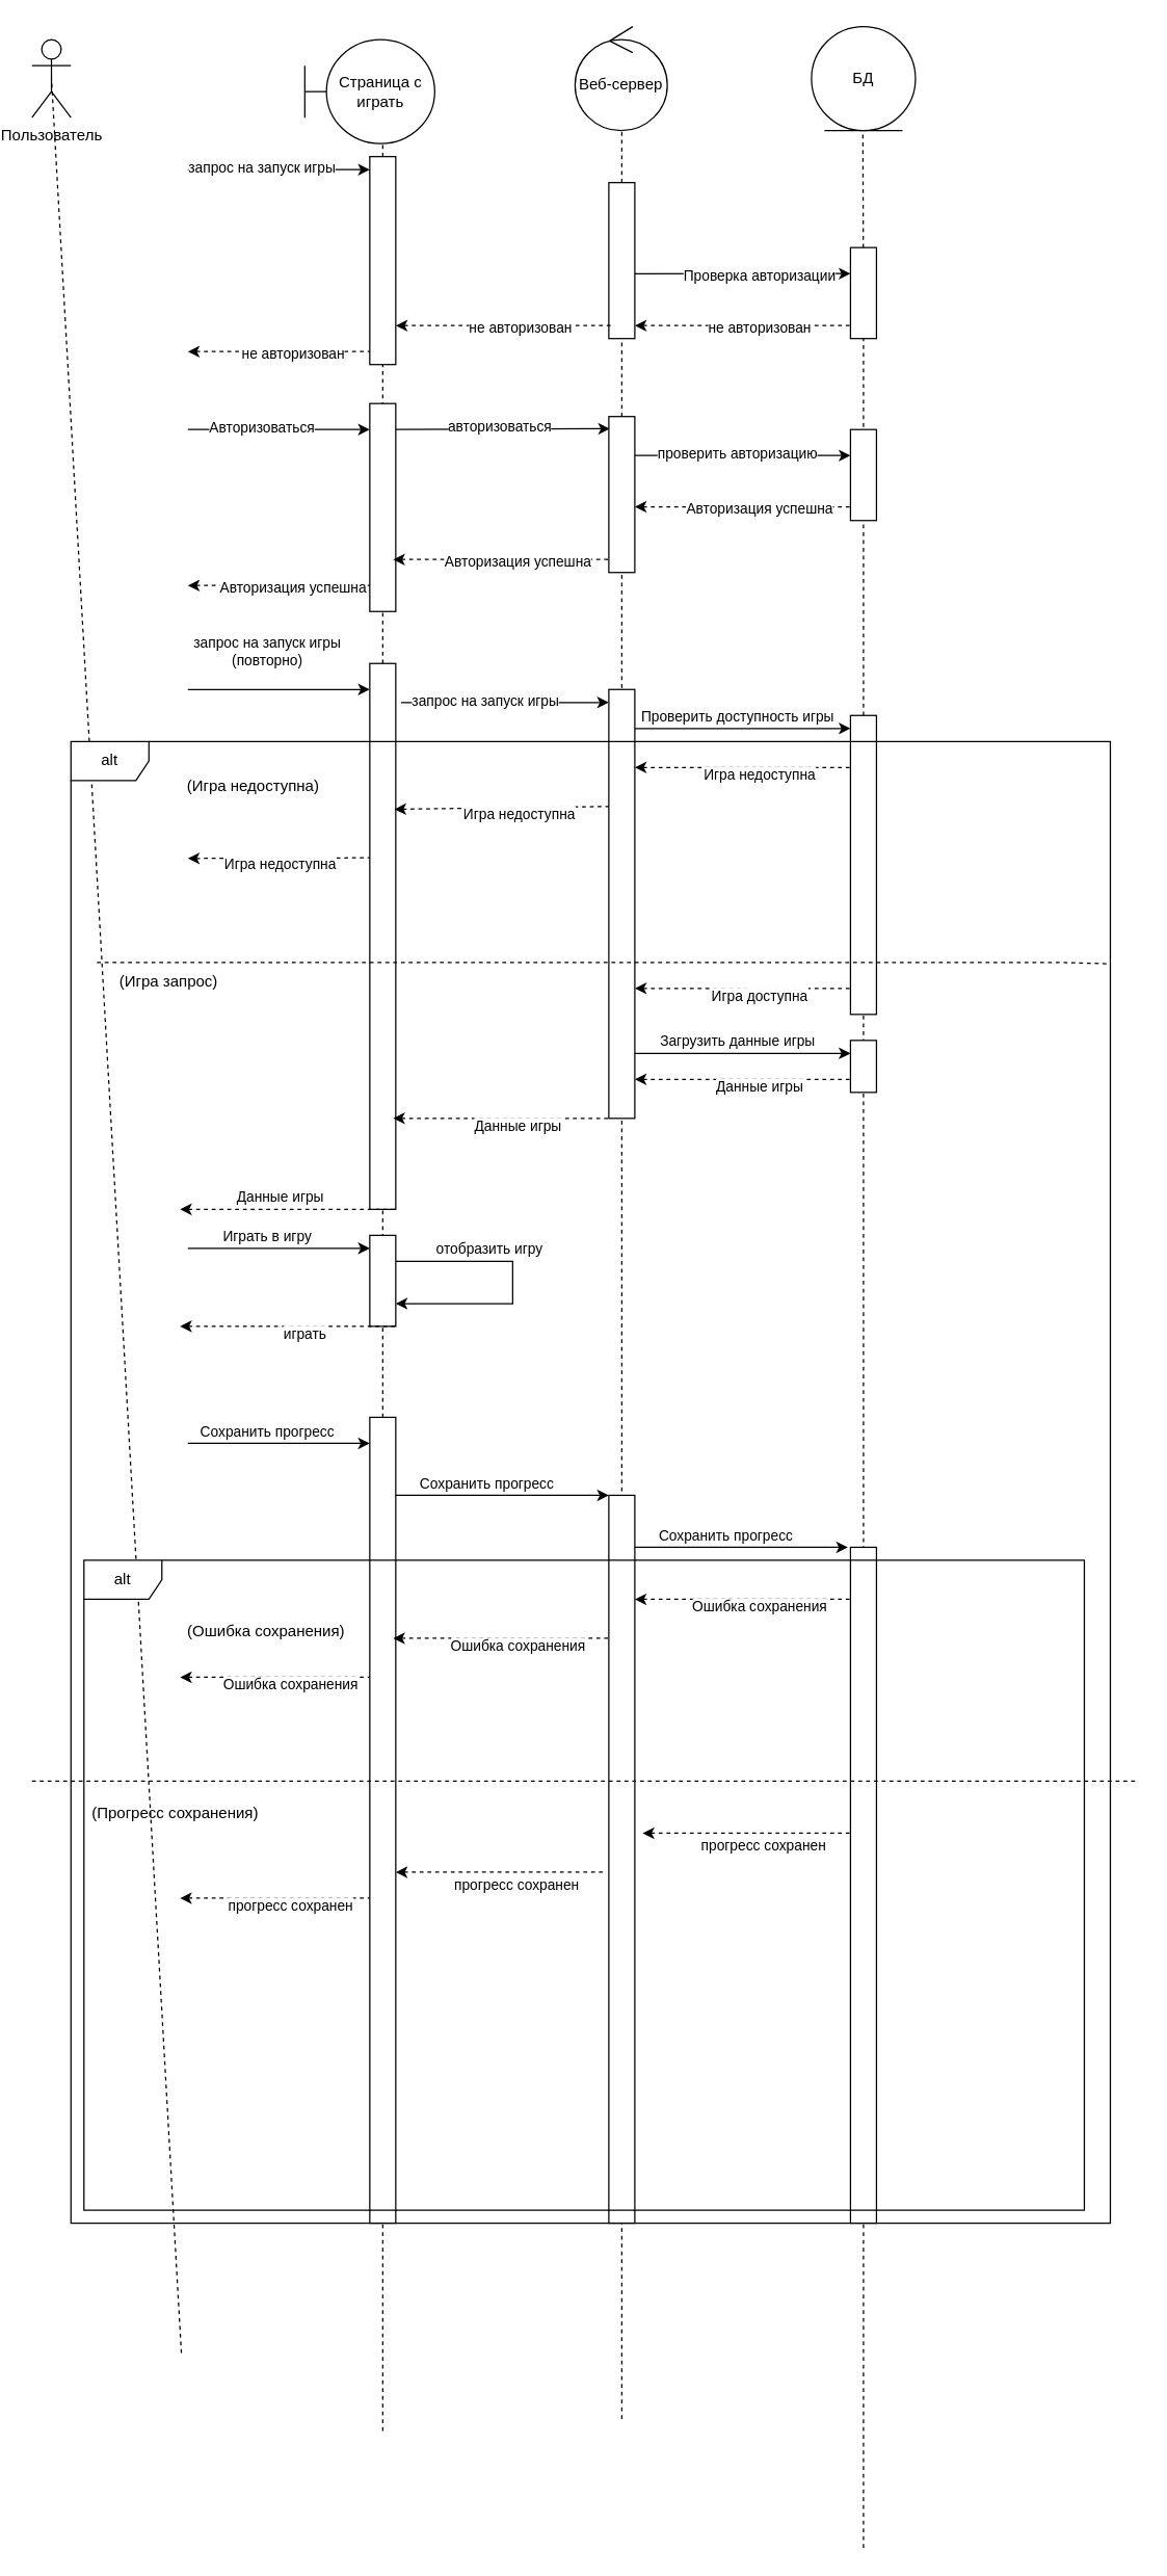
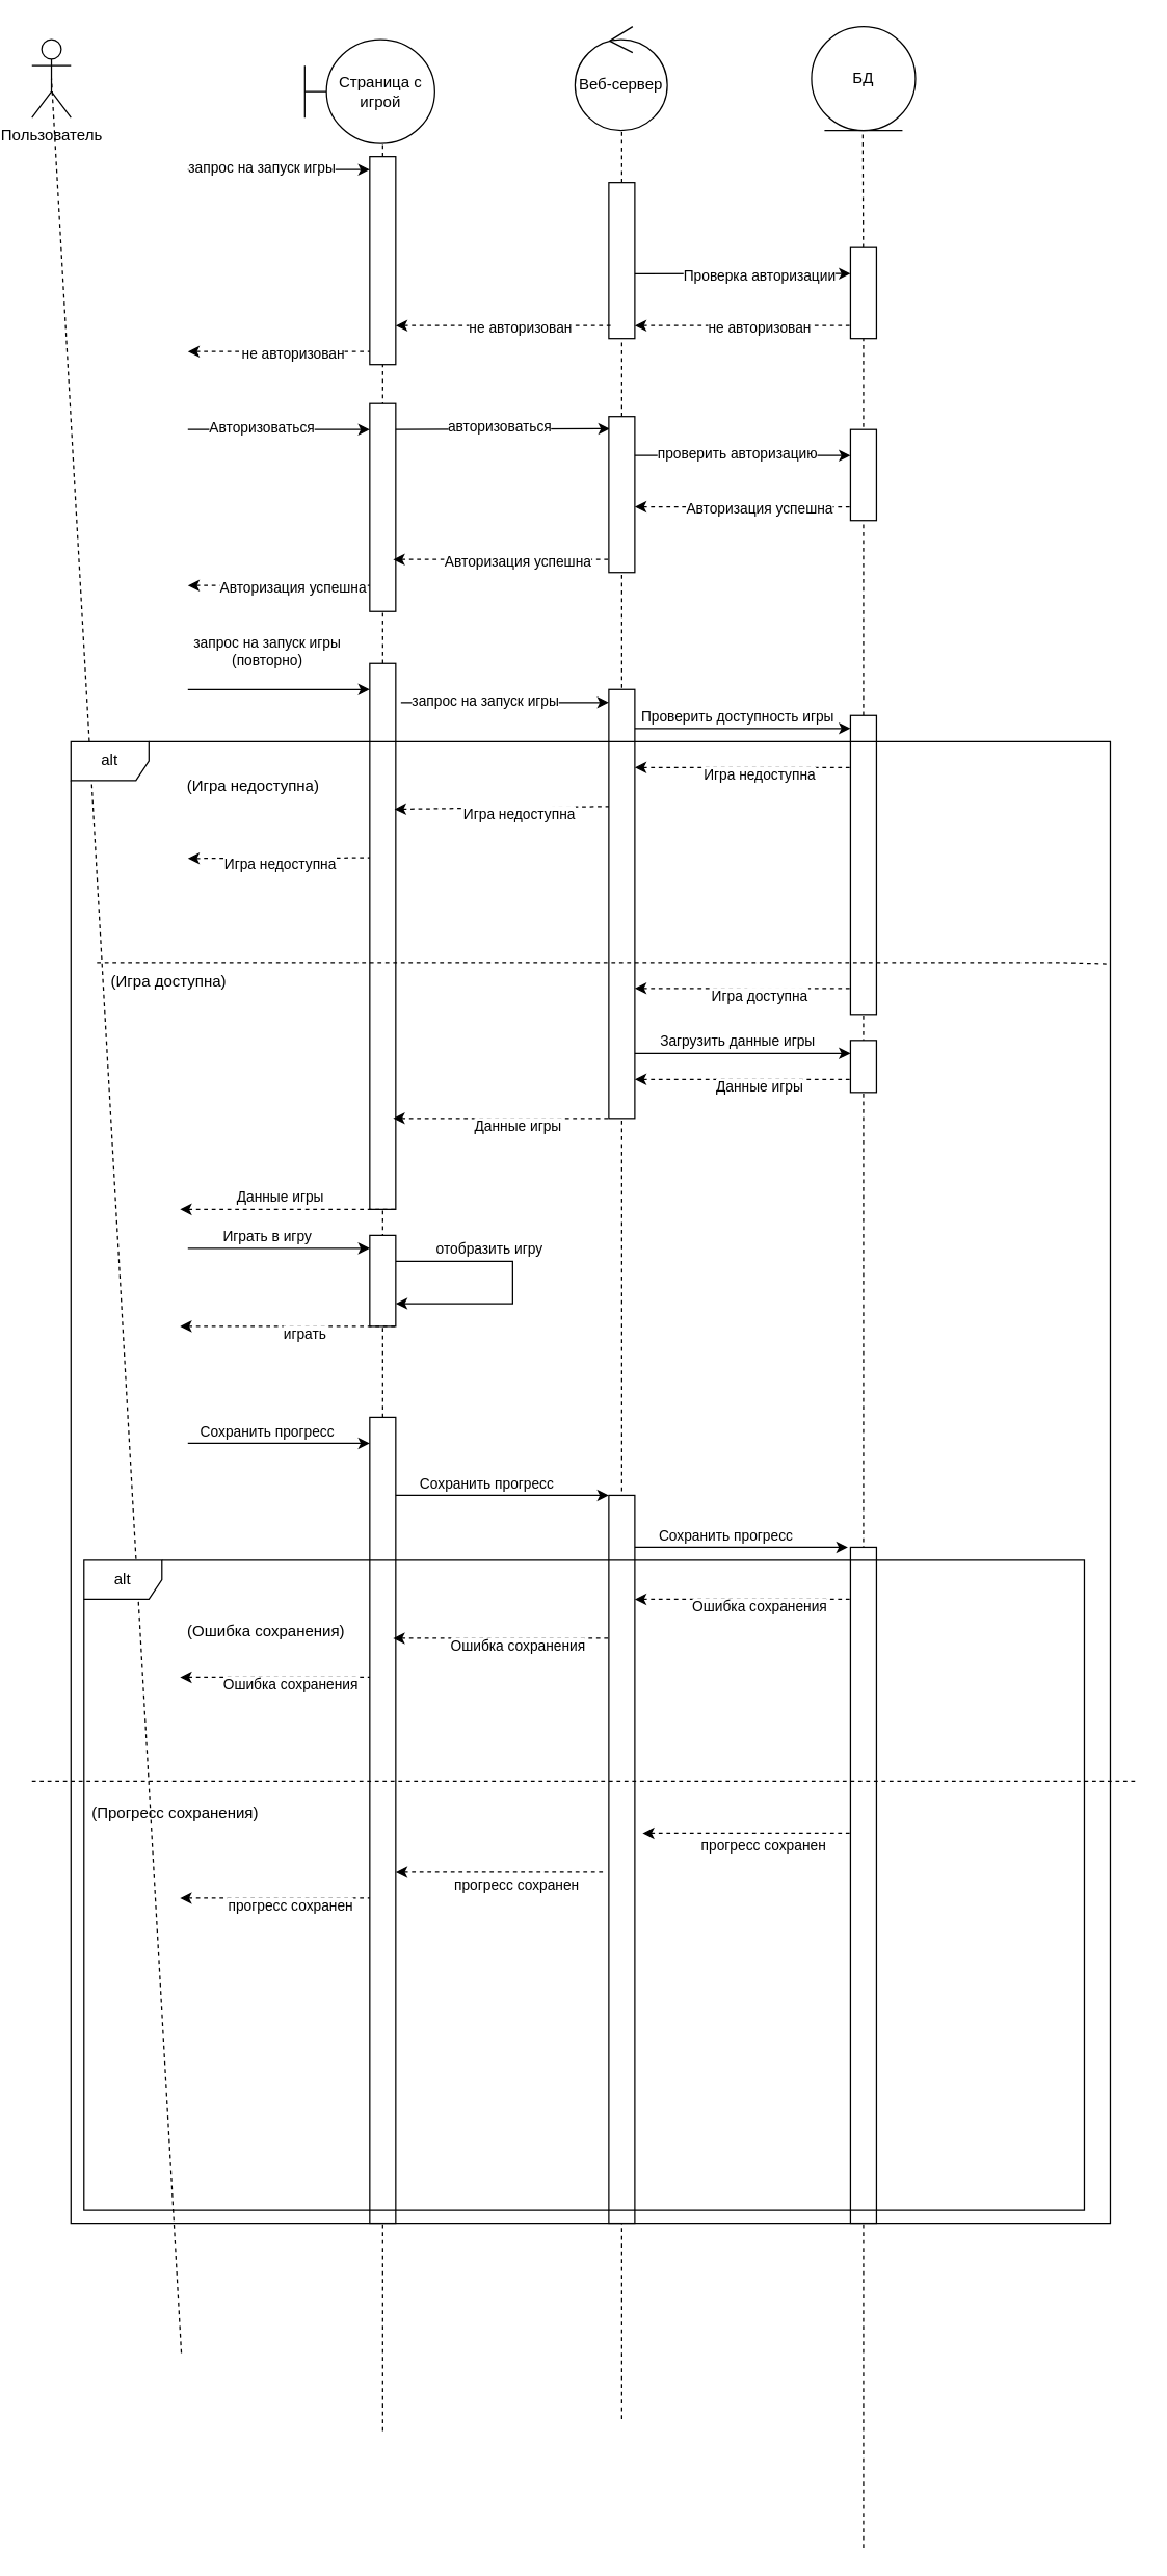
- <mxCell id="4" value="Страница с играть" style="shape=umlBoundary;whiteSpace=wrap;html=1;" vertex="1" parent="1"><mxGeometry x="230" y="30" width="100" height="80" as="geometry" /></mxCell>
+ <mxCell id="4" value="Страница с игрой" style="shape=umlBoundary;whiteSpace=wrap;html=1;" vertex="1" parent="1"><mxGeometry x="230" y="30" width="100" height="80" as="geometry" /></mxCell>
- <mxCell id="76" value="(Игра запрос)" style="text;html=1;align=center;verticalAlign=middle;resizable=0;points=[];autosize=1;strokeColor=none;fillColor=none;" vertex="1" parent="1"><mxGeometry x="70" y="740" width="110" height="30" as="geometry" /></mxCell>
+ <mxCell id="76" value="(Игра доступна)" style="text;html=1;align=center;verticalAlign=middle;resizable=0;points=[];autosize=1;strokeColor=none;fillColor=none;" vertex="1" parent="1"><mxGeometry x="70" y="740" width="110" height="30" as="geometry" /></mxCell>
